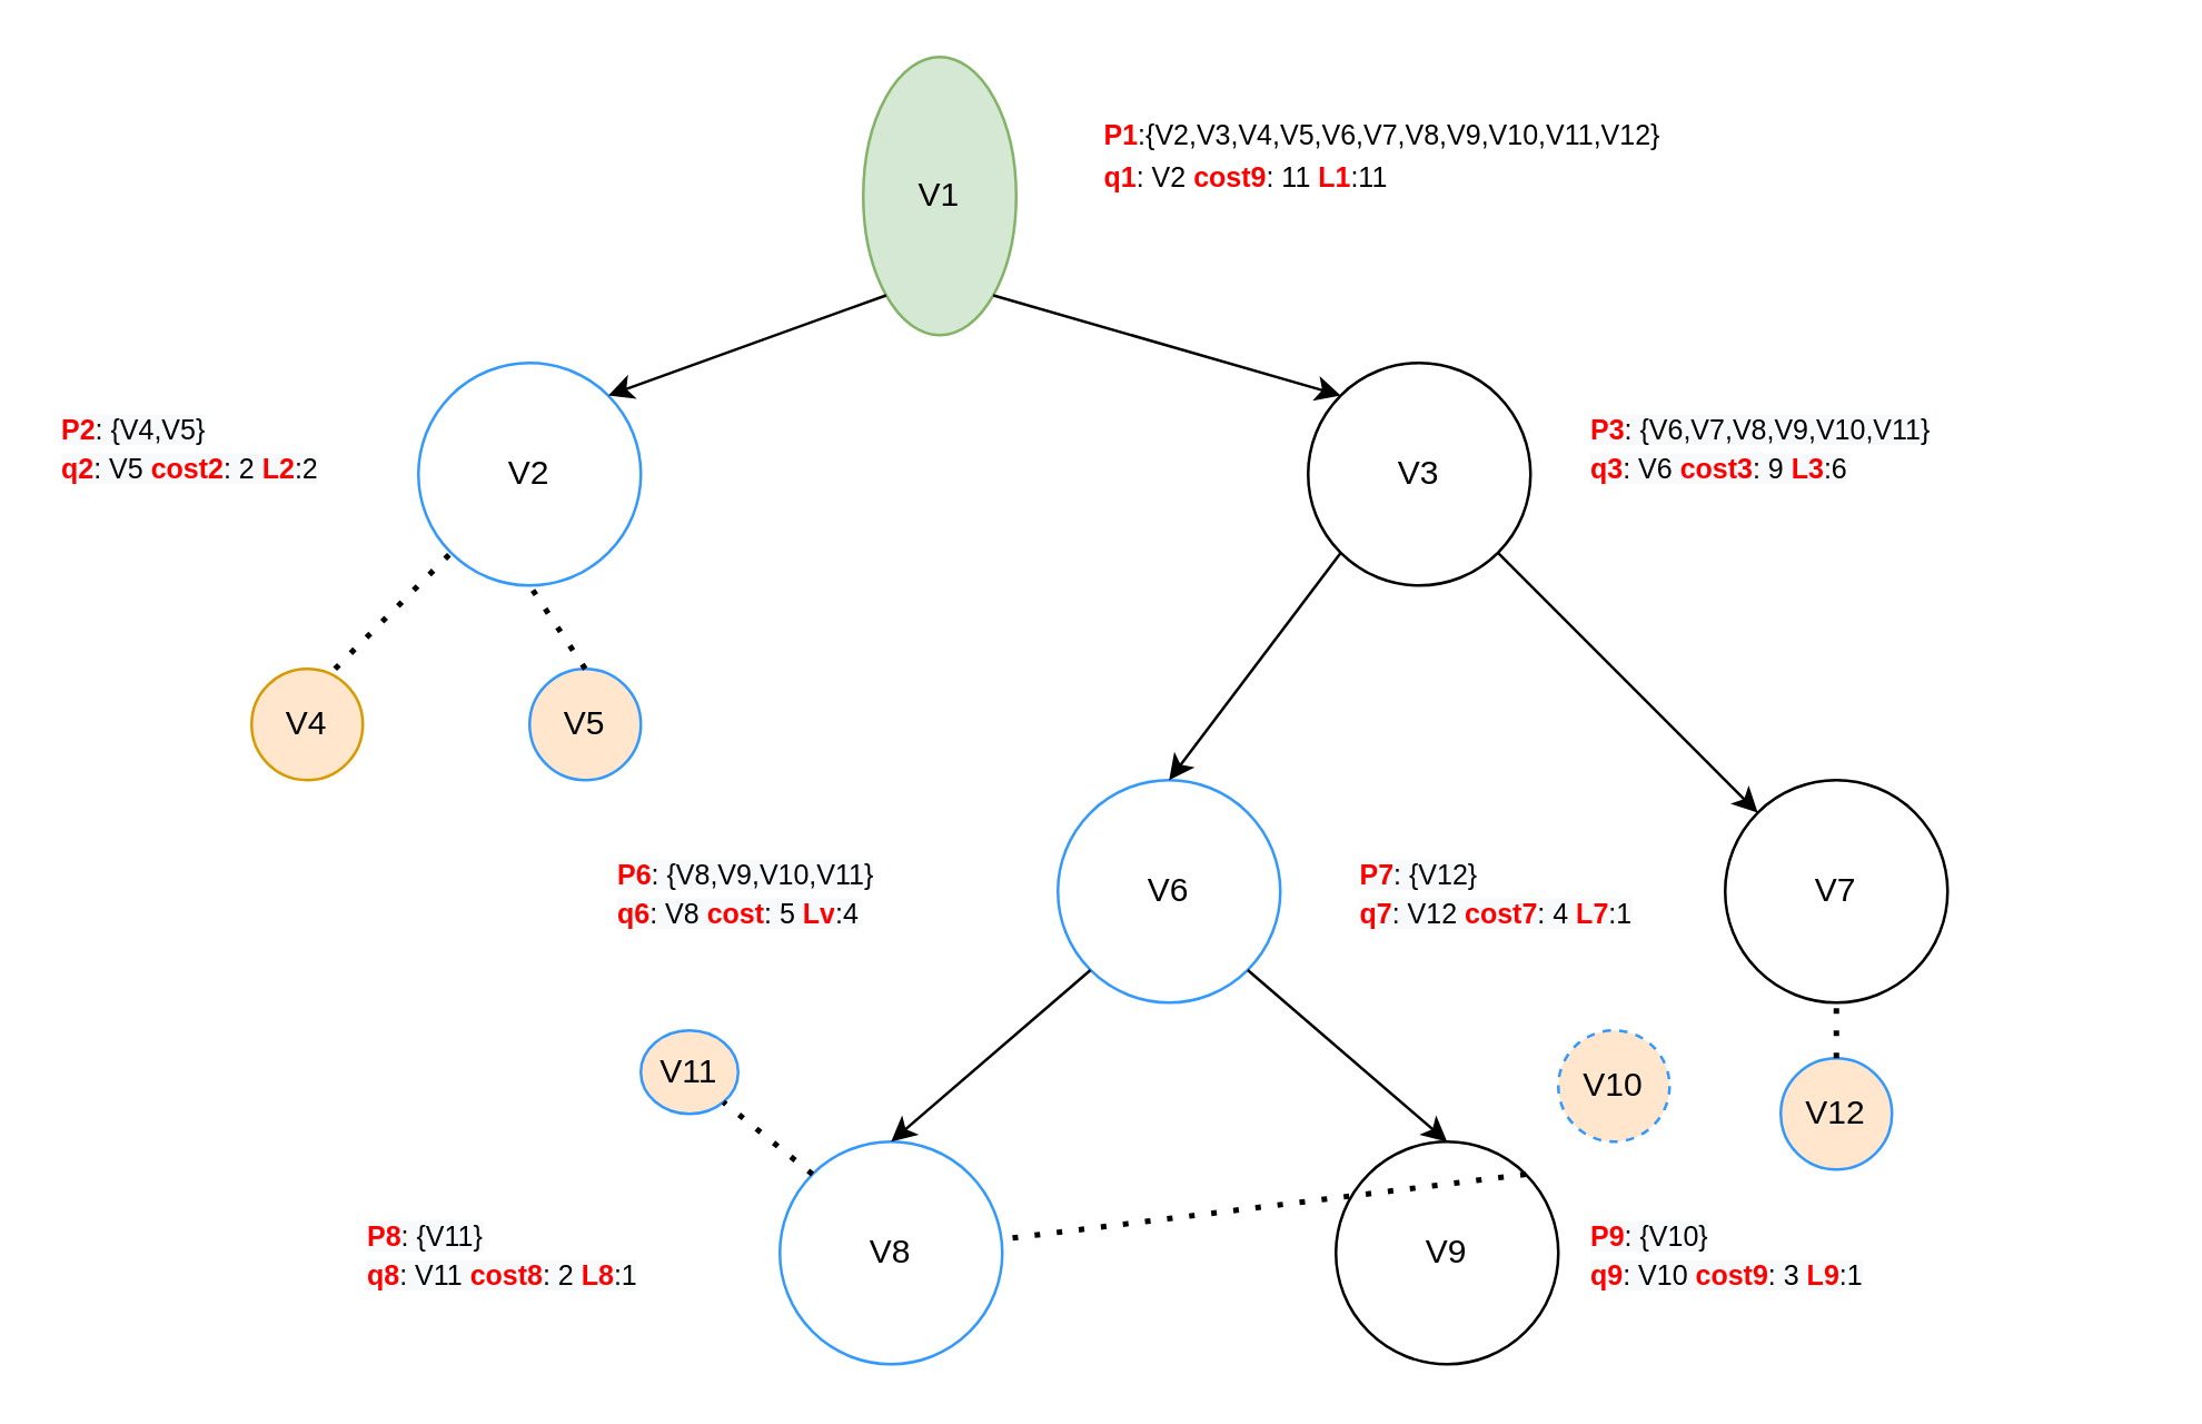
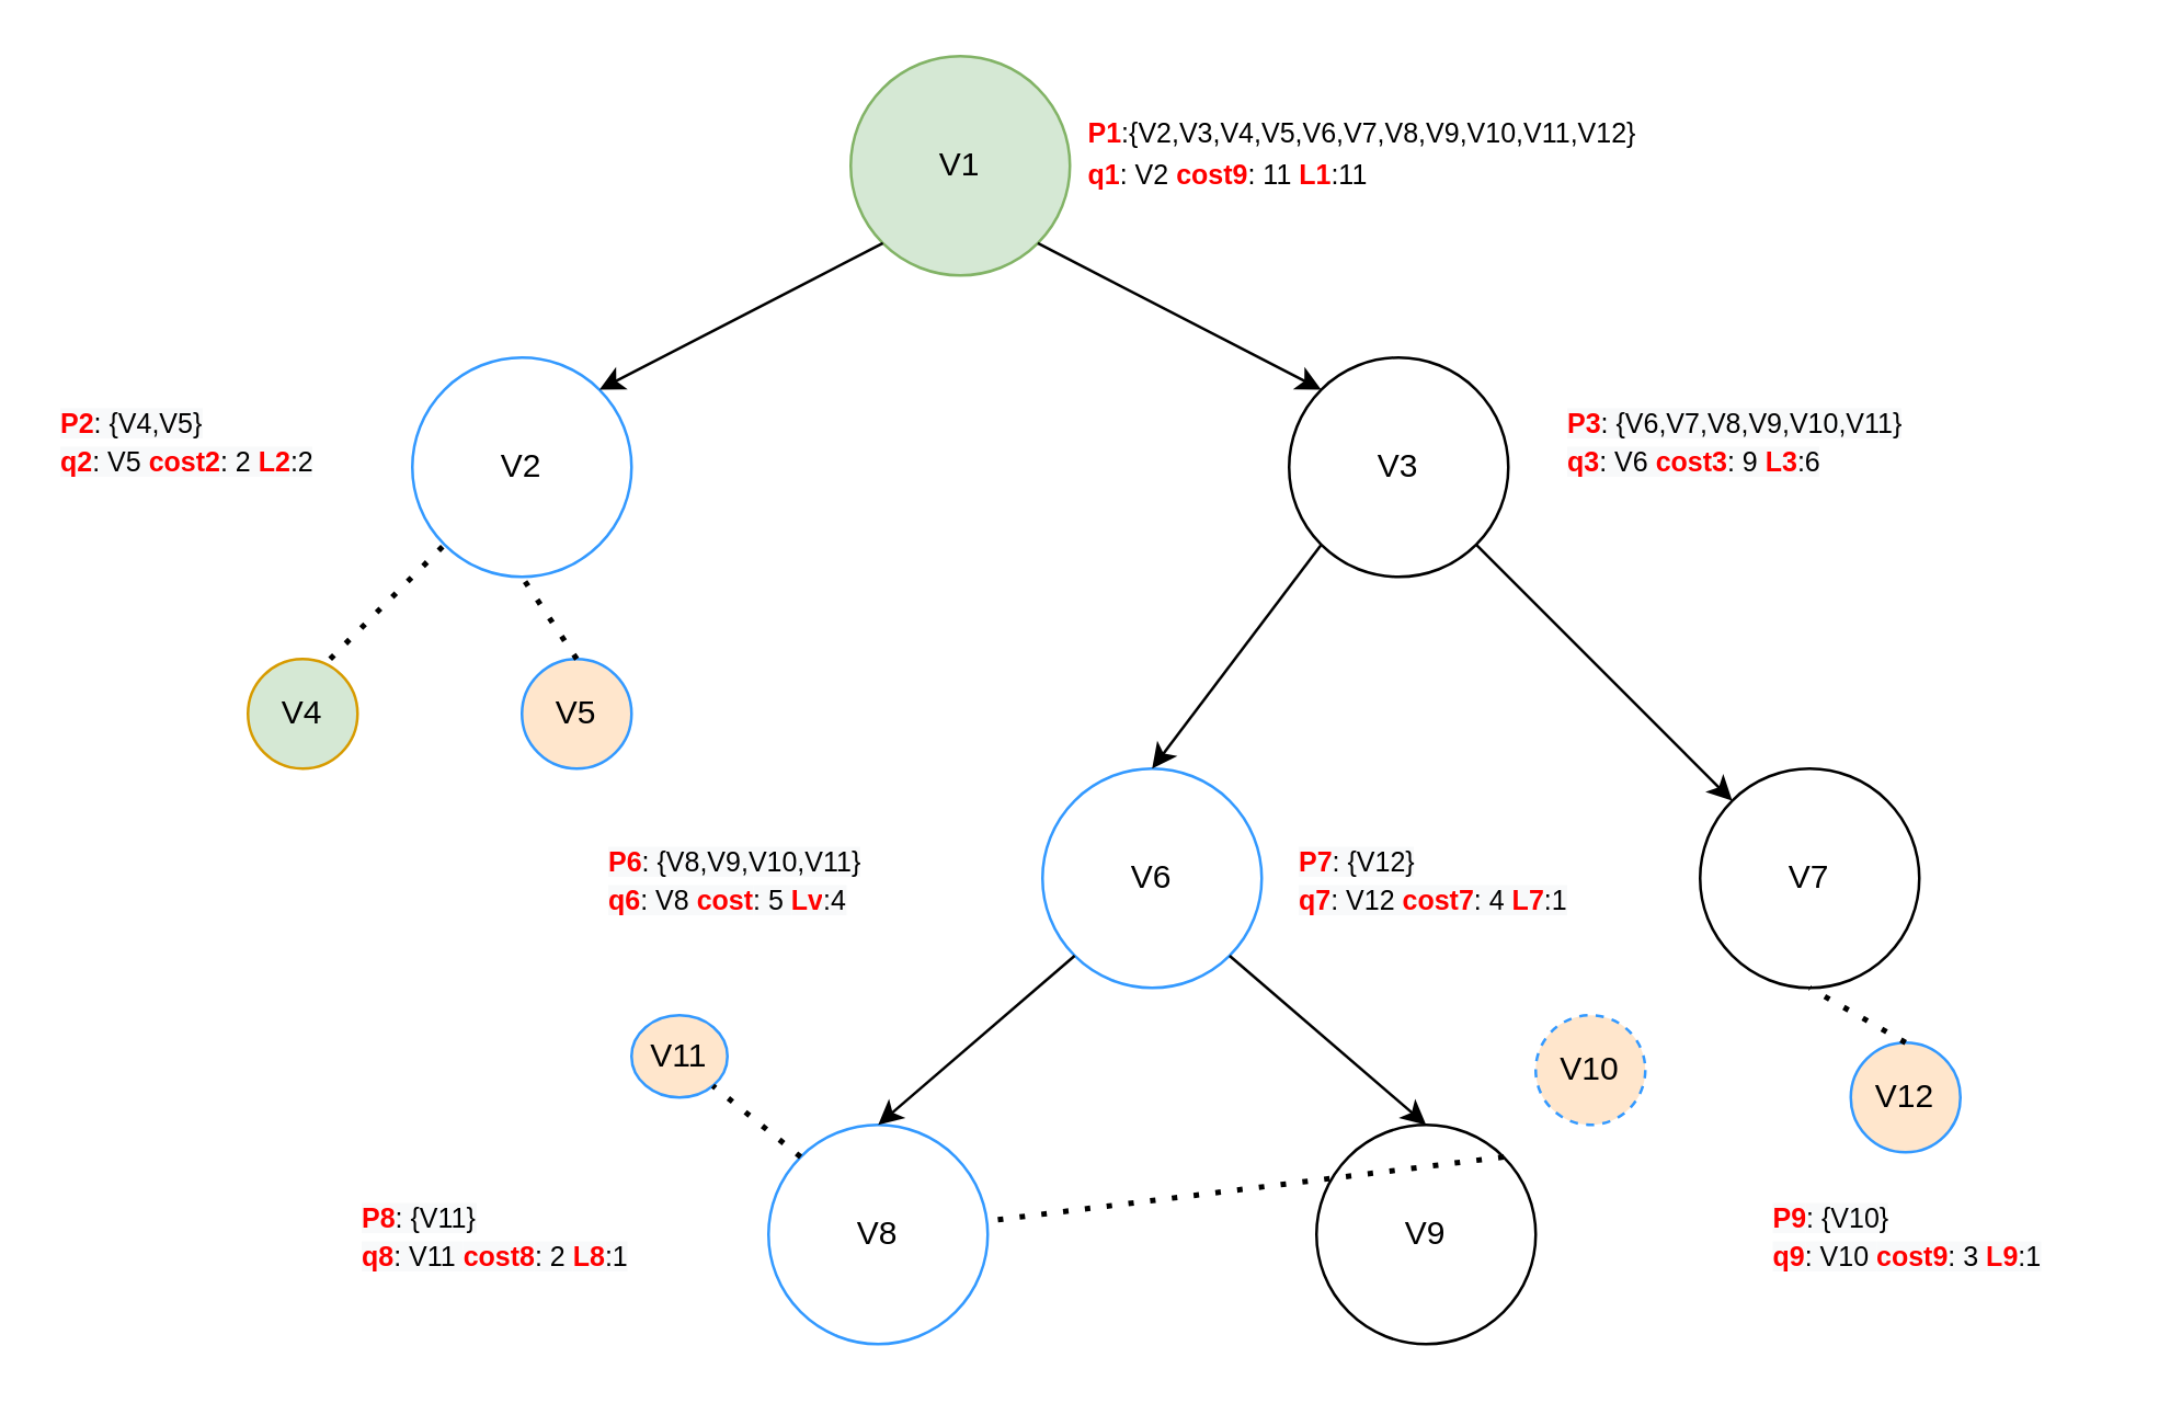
- <mxCell id="2" value="V1" style="ellipse;whiteSpace=wrap;html=1;aspect=fixed;fillColor=#d5e8d4;strokeColor=#82b366;" vertex="1" parent="1"><mxGeometry x="310" y="20" width="55" height="100" as="geometry" /></mxCell>
+ <mxCell id="2" value="V1" style="ellipse;whiteSpace=wrap;html=1;aspect=fixed;fillColor=#d5e8d4;strokeColor=#82b366;" vertex="1" parent="1"><mxGeometry x="310" y="20" width="80" height="80" as="geometry" /></mxCell>
- <mxCell id="22" value="V4" style="ellipse;whiteSpace=wrap;html=1;aspect=fixed;strokeColor=#d79b00;fillColor=#ffe6cc;align=center;" vertex="1" parent="1"><mxGeometry x="90" y="240" width="40" height="40" as="geometry" /></mxCell>
+ <mxCell id="22" value="V4" style="ellipse;whiteSpace=wrap;html=1;aspect=fixed;strokeColor=#d79b00;fillColor=#d5e8d4;align=center;" vertex="1" parent="1"><mxGeometry x="90" y="240" width="40" height="40" as="geometry" /></mxCell>
- <mxCell id="19" value="&lt;b style=&quot;color: rgb(0 , 0 , 0) ; font-family: &amp;#34;helvetica&amp;#34; ; font-size: 10px ; font-style: normal ; letter-spacing: normal ; text-align: left ; text-indent: 0px ; text-transform: none ; word-spacing: 0px ; background-color: rgb(248 , 249 , 250)&quot;&gt;&lt;font color=&quot;#ff0000&quot;&gt;P7&lt;/font&gt;&lt;/b&gt;&lt;span style=&quot;color: rgb(0 , 0 , 0) ; font-family: &amp;#34;helvetica&amp;#34; ; font-size: 10px ; font-style: normal ; font-weight: 400 ; letter-spacing: normal ; text-align: left ; text-indent: 0px ; text-transform: none ; word-spacing: 0px ; background-color: rgb(248 , 249 , 250) ; display: inline ; float: none&quot;&gt;: {V12}&lt;/span&gt;&lt;br style=&quot;color: rgb(0 , 0 , 0) ; font-family: &amp;#34;helvetica&amp;#34; ; font-size: 10px ; font-style: normal ; font-weight: 400 ; letter-spacing: normal ; text-align: left ; text-indent: 0px ; text-transform: none ; word-spacing: 0px ; background-color: rgb(248 , 249 , 250)&quot;&gt;&lt;b style=&quot;color: rgb(0 , 0 , 0) ; font-family: &amp;#34;helvetica&amp;#34; ; font-size: 10px ; font-style: normal ; letter-spacing: normal ; text-align: left ; text-indent: 0px ; text-transform: none ; word-spacing: 0px ; background-color: rgb(248 , 249 , 250)&quot;&gt;&lt;font color=&quot;#ff0000&quot;&gt;q7&lt;/font&gt;&lt;/b&gt;&lt;span style=&quot;color: rgb(0 , 0 , 0) ; font-family: &amp;#34;helvetica&amp;#34; ; font-size: 10px ; font-style: normal ; font-weight: 400 ; letter-spacing: normal ; text-align: left ; text-indent: 0px ; text-transform: none ; word-spacing: 0px ; background-color: rgb(248 , 249 , 250) ; display: inline ; float: none&quot;&gt;: V12&lt;span&gt;&amp;nbsp;&lt;/span&gt;&lt;/span&gt;&lt;b style=&quot;color: rgb(0 , 0 , 0) ; font-family: &amp;#34;helvetica&amp;#34; ; font-size: 10px ; font-style: normal ; letter-spacing: normal ; text-align: left ; text-indent: 0px ; text-transform: none ; word-spacing: 0px ; background-color: rgb(248 , 249 , 250)&quot;&gt;&lt;font color=&quot;#ff0000&quot;&gt;cost7&lt;/font&gt;&lt;/b&gt;&lt;span style=&quot;color: rgb(0 , 0 , 0) ; font-family: &amp;#34;helvetica&amp;#34; ; font-size: 10px ; font-style: normal ; font-weight: 400 ; letter-spacing: normal ; text-align: left ; text-indent: 0px ; text-transform: none ; word-spacing: 0px ; background-color: rgb(248 , 249 , 250) ; display: inline ; float: none&quot;&gt;: 4&lt;span&gt;&amp;nbsp;&lt;/span&gt;&lt;/span&gt;&lt;b style=&quot;color: rgb(0 , 0 , 0) ; font-family: &amp;#34;helvetica&amp;#34; ; font-size: 10px ; font-style: normal ; letter-spacing: normal ; text-align: left ; text-indent: 0px ; text-transform: none ; word-spacing: 0px ; background-color: rgb(248 , 249 , 250)&quot;&gt;&lt;font color=&quot;#ff0000&quot;&gt;L7&lt;/font&gt;&lt;/b&gt;&lt;span style=&quot;color: rgb(0 , 0 , 0) ; font-family: &amp;#34;helvetica&amp;#34; ; font-size: 10px ; font-style: normal ; font-weight: 400 ; letter-spacing: normal ; text-align: left ; text-indent: 0px ; text-transform: none ; word-spacing: 0px ; background-color: rgb(248 , 249 , 250) ; display: inline ; float: none&quot;&gt;:1&lt;/span&gt;" style="text;whiteSpace=wrap;html=1;" vertex="1" parent="1"><mxGeometry x="487" y="300" width="133" height="40" as="geometry" /></mxCell>
+ <mxCell id="19" value="&lt;b style=&quot;color: rgb(0 , 0 , 0) ; font-family: &amp;#34;helvetica&amp;#34; ; font-size: 10px ; font-style: normal ; letter-spacing: normal ; text-align: left ; text-indent: 0px ; text-transform: none ; word-spacing: 0px ; background-color: rgb(248 , 249 , 250)&quot;&gt;&lt;font color=&quot;#ff0000&quot;&gt;P7&lt;/font&gt;&lt;/b&gt;&lt;span style=&quot;color: rgb(0 , 0 , 0) ; font-family: &amp;#34;helvetica&amp;#34; ; font-size: 10px ; font-style: normal ; font-weight: 400 ; letter-spacing: normal ; text-align: left ; text-indent: 0px ; text-transform: none ; word-spacing: 0px ; background-color: rgb(248 , 249 , 250) ; display: inline ; float: none&quot;&gt;: {V12}&lt;/span&gt;&lt;br style=&quot;color: rgb(0 , 0 , 0) ; font-family: &amp;#34;helvetica&amp;#34; ; font-size: 10px ; font-style: normal ; font-weight: 400 ; letter-spacing: normal ; text-align: left ; text-indent: 0px ; text-transform: none ; word-spacing: 0px ; background-color: rgb(248 , 249 , 250)&quot;&gt;&lt;b style=&quot;color: rgb(0 , 0 , 0) ; font-family: &amp;#34;helvetica&amp;#34; ; font-size: 10px ; font-style: normal ; letter-spacing: normal ; text-align: left ; text-indent: 0px ; text-transform: none ; word-spacing: 0px ; background-color: rgb(248 , 249 , 250)&quot;&gt;&lt;font color=&quot;#ff0000&quot;&gt;q7&lt;/font&gt;&lt;/b&gt;&lt;span style=&quot;color: rgb(0 , 0 , 0) ; font-family: &amp;#34;helvetica&amp;#34; ; font-size: 10px ; font-style: normal ; font-weight: 400 ; letter-spacing: normal ; text-align: left ; text-indent: 0px ; text-transform: none ; word-spacing: 0px ; background-color: rgb(248 , 249 , 250) ; display: inline ; float: none&quot;&gt;: V12&lt;span&gt;&amp;nbsp;&lt;/span&gt;&lt;/span&gt;&lt;b style=&quot;color: rgb(0 , 0 , 0) ; font-family: &amp;#34;helvetica&amp;#34; ; font-size: 10px ; font-style: normal ; letter-spacing: normal ; text-align: left ; text-indent: 0px ; text-transform: none ; word-spacing: 0px ; background-color: rgb(248 , 249 , 250)&quot;&gt;&lt;font color=&quot;#ff0000&quot;&gt;cost7&lt;/font&gt;&lt;/b&gt;&lt;span style=&quot;color: rgb(0 , 0 , 0) ; font-family: &amp;#34;helvetica&amp;#34; ; font-size: 10px ; font-style: normal ; font-weight: 400 ; letter-spacing: normal ; text-align: left ; text-indent: 0px ; text-transform: none ; word-spacing: 0px ; background-color: rgb(248 , 249 , 250) ; display: inline ; float: none&quot;&gt;: 4&lt;span&gt;&amp;nbsp;&lt;/span&gt;&lt;/span&gt;&lt;b style=&quot;color: rgb(0 , 0 , 0) ; font-family: &amp;#34;helvetica&amp;#34; ; font-size: 10px ; font-style: normal ; letter-spacing: normal ; text-align: left ; text-indent: 0px ; text-transform: none ; word-spacing: 0px ; background-color: rgb(248 , 249 , 250)&quot;&gt;&lt;font color=&quot;#ff0000&quot;&gt;L7&lt;/font&gt;&lt;/b&gt;&lt;span style=&quot;color: rgb(0 , 0 , 0) ; font-family: &amp;#34;helvetica&amp;#34; ; font-size: 10px ; font-style: normal ; font-weight: 400 ; letter-spacing: normal ; text-align: left ; text-indent: 0px ; text-transform: none ; word-spacing: 0px ; background-color: rgb(248 , 249 , 250) ; display: inline ; float: none&quot;&gt;:1&lt;/span&gt;" style="text;whiteSpace=wrap;html=1;" vertex="1" parent="1"><mxGeometry x="472" y="300" width="133" height="40" as="geometry" /></mxCell>
- <mxCell id="26" value="V12" style="ellipse;whiteSpace=wrap;html=1;aspect=fixed;fillColor=#ffe6cc;align=center;strokeColor=#3399FF;" vertex="1" parent="1"><mxGeometry x="640" y="380" width="40" height="40" as="geometry" /></mxCell>
+ <mxCell id="26" value="V12" style="ellipse;whiteSpace=wrap;html=1;aspect=fixed;fillColor=#ffe6cc;align=center;strokeColor=#3399FF;" vertex="1" parent="1"><mxGeometry x="675" y="380" width="40" height="40" as="geometry" /></mxCell>
- <mxCell id="20" value="&lt;b style=&quot;color: rgb(0 , 0 , 0) ; font-family: &amp;#34;helvetica&amp;#34; ; font-size: 10px ; font-style: normal ; letter-spacing: normal ; text-align: left ; text-indent: 0px ; text-transform: none ; word-spacing: 0px ; background-color: rgb(248 , 249 , 250)&quot;&gt;&lt;font color=&quot;#ff0000&quot;&gt;P9&lt;/font&gt;&lt;/b&gt;&lt;span style=&quot;color: rgb(0 , 0 , 0) ; font-family: &amp;#34;helvetica&amp;#34; ; font-size: 10px ; font-style: normal ; font-weight: 400 ; letter-spacing: normal ; text-align: left ; text-indent: 0px ; text-transform: none ; word-spacing: 0px ; background-color: rgb(248 , 249 , 250) ; display: inline ; float: none&quot;&gt;: {V10}&lt;/span&gt;&lt;br style=&quot;color: rgb(0 , 0 , 0) ; font-family: &amp;#34;helvetica&amp;#34; ; font-size: 10px ; font-style: normal ; font-weight: 400 ; letter-spacing: normal ; text-align: left ; text-indent: 0px ; text-transform: none ; word-spacing: 0px ; background-color: rgb(248 , 249 , 250)&quot;&gt;&lt;b style=&quot;color: rgb(0 , 0 , 0) ; font-family: &amp;#34;helvetica&amp;#34; ; font-size: 10px ; font-style: normal ; letter-spacing: normal ; text-align: left ; text-indent: 0px ; text-transform: none ; word-spacing: 0px ; background-color: rgb(248 , 249 , 250)&quot;&gt;&lt;font color=&quot;#ff0000&quot;&gt;q9&lt;/font&gt;&lt;/b&gt;&lt;span style=&quot;color: rgb(0 , 0 , 0) ; font-family: &amp;#34;helvetica&amp;#34; ; font-size: 10px ; font-style: normal ; font-weight: 400 ; letter-spacing: normal ; text-align: left ; text-indent: 0px ; text-transform: none ; word-spacing: 0px ; background-color: rgb(248 , 249 , 250) ; display: inline ; float: none&quot;&gt;: V10&lt;span&gt;&amp;nbsp;&lt;/span&gt;&lt;/span&gt;&lt;b style=&quot;color: rgb(0 , 0 , 0) ; font-family: &amp;#34;helvetica&amp;#34; ; font-size: 10px ; font-style: normal ; letter-spacing: normal ; text-align: left ; text-indent: 0px ; text-transform: none ; word-spacing: 0px ; background-color: rgb(248 , 249 , 250)&quot;&gt;&lt;font color=&quot;#ff0000&quot;&gt;cost9&lt;/font&gt;&lt;/b&gt;&lt;span style=&quot;color: rgb(0 , 0 , 0) ; font-family: &amp;#34;helvetica&amp;#34; ; font-size: 10px ; font-style: normal ; font-weight: 400 ; letter-spacing: normal ; text-align: left ; text-indent: 0px ; text-transform: none ; word-spacing: 0px ; background-color: rgb(248 , 249 , 250) ; display: inline ; float: none&quot;&gt;: 3&lt;span&gt;&amp;nbsp;&lt;/span&gt;&lt;/span&gt;&lt;b style=&quot;color: rgb(0 , 0 , 0) ; font-family: &amp;#34;helvetica&amp;#34; ; font-size: 10px ; font-style: normal ; letter-spacing: normal ; text-align: left ; text-indent: 0px ; text-transform: none ; word-spacing: 0px ; background-color: rgb(248 , 249 , 250)&quot;&gt;&lt;font color=&quot;#ff0000&quot;&gt;L9&lt;/font&gt;&lt;/b&gt;&lt;span style=&quot;color: rgb(0 , 0 , 0) ; font-family: &amp;#34;helvetica&amp;#34; ; font-size: 10px ; font-style: normal ; font-weight: 400 ; letter-spacing: normal ; text-align: left ; text-indent: 0px ; text-transform: none ; word-spacing: 0px ; background-color: rgb(248 , 249 , 250) ; display: inline ; float: none&quot;&gt;:1&lt;/span&gt;" style="text;whiteSpace=wrap;html=1;" vertex="1" parent="1"><mxGeometry x="570" y="430" width="130" height="40" as="geometry" /></mxCell>
+ <mxCell id="20" value="&lt;b style=&quot;color: rgb(0 , 0 , 0) ; font-family: &amp;#34;helvetica&amp;#34; ; font-size: 10px ; font-style: normal ; letter-spacing: normal ; text-align: left ; text-indent: 0px ; text-transform: none ; word-spacing: 0px ; background-color: rgb(248 , 249 , 250)&quot;&gt;&lt;font color=&quot;#ff0000&quot;&gt;P9&lt;/font&gt;&lt;/b&gt;&lt;span style=&quot;color: rgb(0 , 0 , 0) ; font-family: &amp;#34;helvetica&amp;#34; ; font-size: 10px ; font-style: normal ; font-weight: 400 ; letter-spacing: normal ; text-align: left ; text-indent: 0px ; text-transform: none ; word-spacing: 0px ; background-color: rgb(248 , 249 , 250) ; display: inline ; float: none&quot;&gt;: {V10}&lt;/span&gt;&lt;br style=&quot;color: rgb(0 , 0 , 0) ; font-family: &amp;#34;helvetica&amp;#34; ; font-size: 10px ; font-style: normal ; font-weight: 400 ; letter-spacing: normal ; text-align: left ; text-indent: 0px ; text-transform: none ; word-spacing: 0px ; background-color: rgb(248 , 249 , 250)&quot;&gt;&lt;b style=&quot;color: rgb(0 , 0 , 0) ; font-family: &amp;#34;helvetica&amp;#34; ; font-size: 10px ; font-style: normal ; letter-spacing: normal ; text-align: left ; text-indent: 0px ; text-transform: none ; word-spacing: 0px ; background-color: rgb(248 , 249 , 250)&quot;&gt;&lt;font color=&quot;#ff0000&quot;&gt;q9&lt;/font&gt;&lt;/b&gt;&lt;span style=&quot;color: rgb(0 , 0 , 0) ; font-family: &amp;#34;helvetica&amp;#34; ; font-size: 10px ; font-style: normal ; font-weight: 400 ; letter-spacing: normal ; text-align: left ; text-indent: 0px ; text-transform: none ; word-spacing: 0px ; background-color: rgb(248 , 249 , 250) ; display: inline ; float: none&quot;&gt;: V10&lt;span&gt;&amp;nbsp;&lt;/span&gt;&lt;/span&gt;&lt;b style=&quot;color: rgb(0 , 0 , 0) ; font-family: &amp;#34;helvetica&amp;#34; ; font-size: 10px ; font-style: normal ; letter-spacing: normal ; text-align: left ; text-indent: 0px ; text-transform: none ; word-spacing: 0px ; background-color: rgb(248 , 249 , 250)&quot;&gt;&lt;font color=&quot;#ff0000&quot;&gt;cost9&lt;/font&gt;&lt;/b&gt;&lt;span style=&quot;color: rgb(0 , 0 , 0) ; font-family: &amp;#34;helvetica&amp;#34; ; font-size: 10px ; font-style: normal ; font-weight: 400 ; letter-spacing: normal ; text-align: left ; text-indent: 0px ; text-transform: none ; word-spacing: 0px ; background-color: rgb(248 , 249 , 250) ; display: inline ; float: none&quot;&gt;: 3&lt;span&gt;&amp;nbsp;&lt;/span&gt;&lt;/span&gt;&lt;b style=&quot;color: rgb(0 , 0 , 0) ; font-family: &amp;#34;helvetica&amp;#34; ; font-size: 10px ; font-style: normal ; letter-spacing: normal ; text-align: left ; text-indent: 0px ; text-transform: none ; word-spacing: 0px ; background-color: rgb(248 , 249 , 250)&quot;&gt;&lt;font color=&quot;#ff0000&quot;&gt;L9&lt;/font&gt;&lt;/b&gt;&lt;span style=&quot;color: rgb(0 , 0 , 0) ; font-family: &amp;#34;helvetica&amp;#34; ; font-size: 10px ; font-style: normal ; font-weight: 400 ; letter-spacing: normal ; text-align: left ; text-indent: 0px ; text-transform: none ; word-spacing: 0px ; background-color: rgb(248 , 249 , 250) ; display: inline ; float: none&quot;&gt;:1&lt;/span&gt;" style="text;whiteSpace=wrap;html=1;" vertex="1" parent="1"><mxGeometry x="645" y="430" width="130" height="40" as="geometry" /></mxCell>
